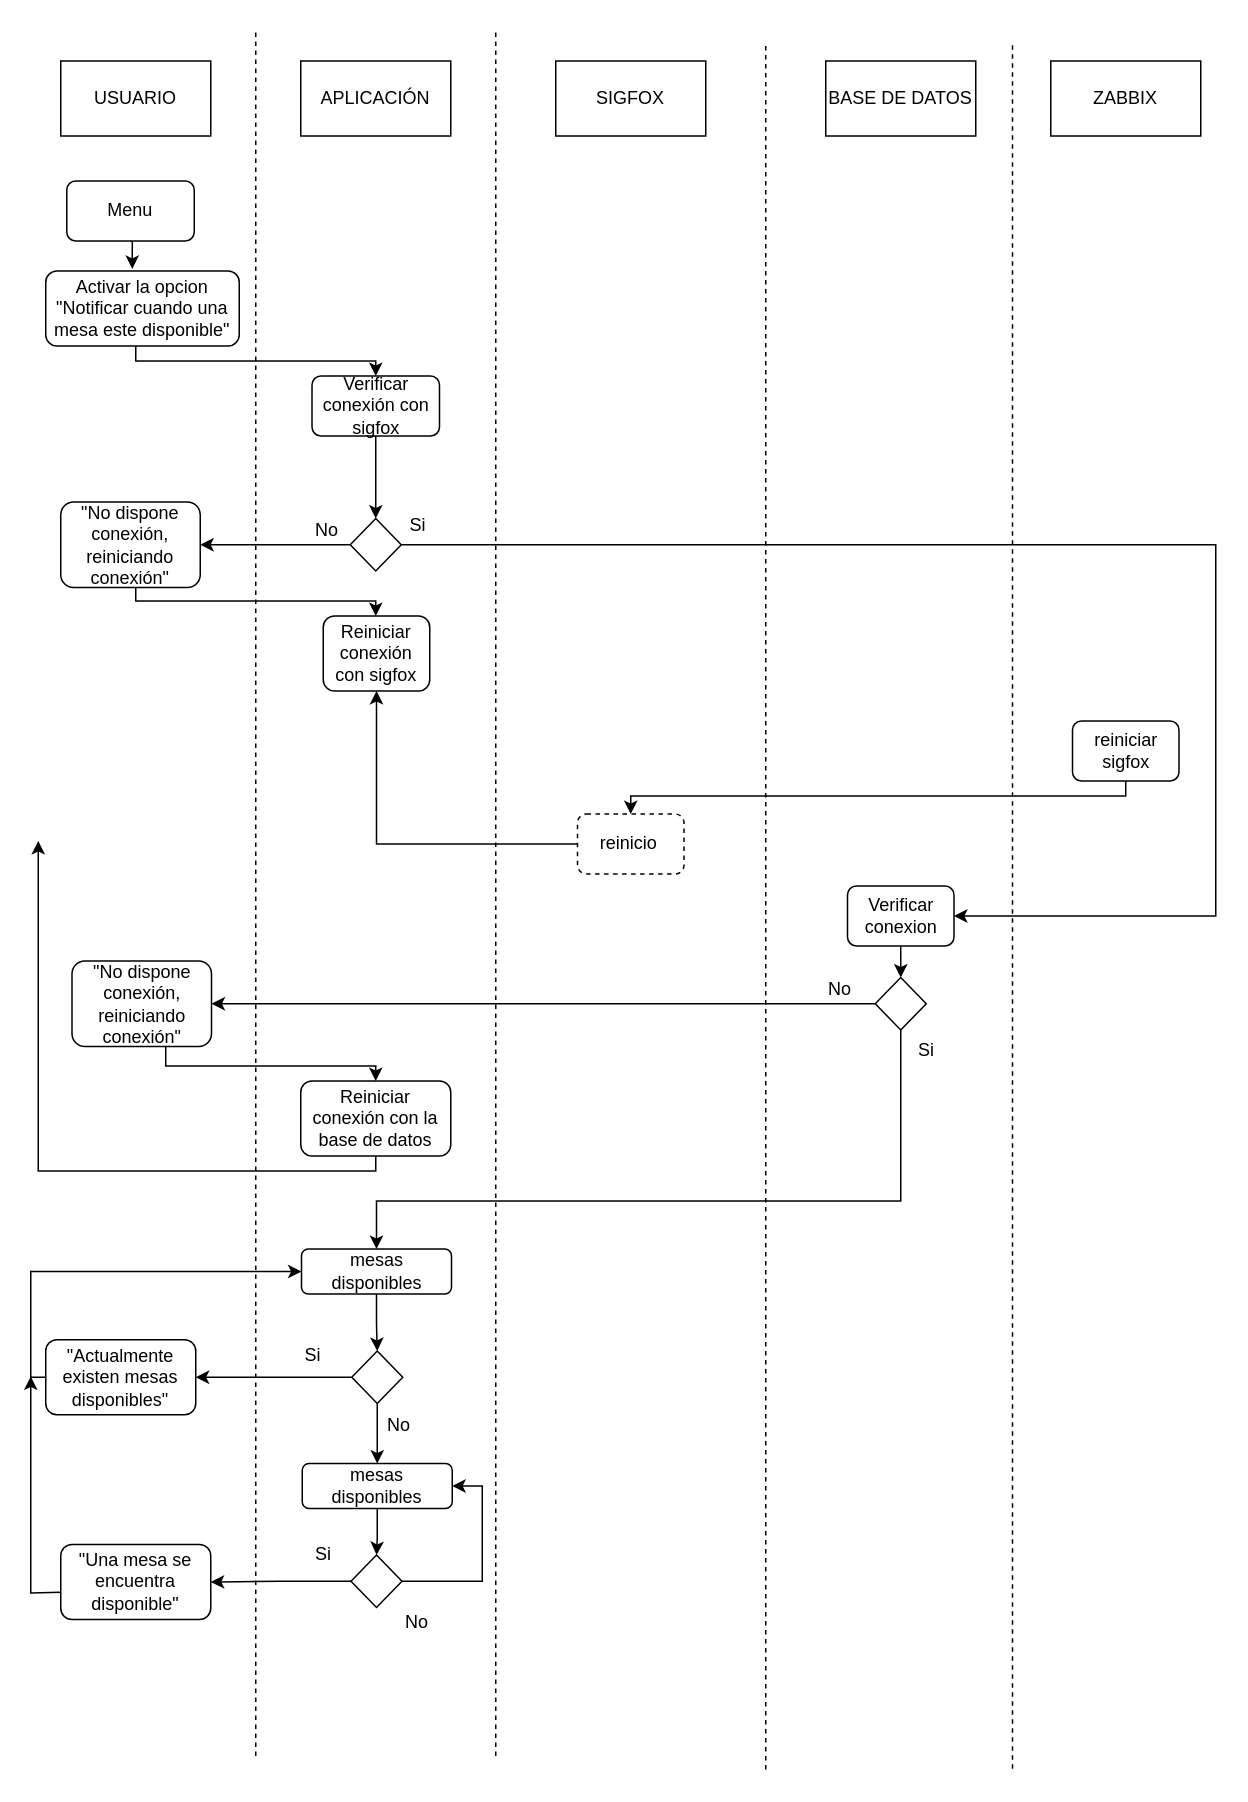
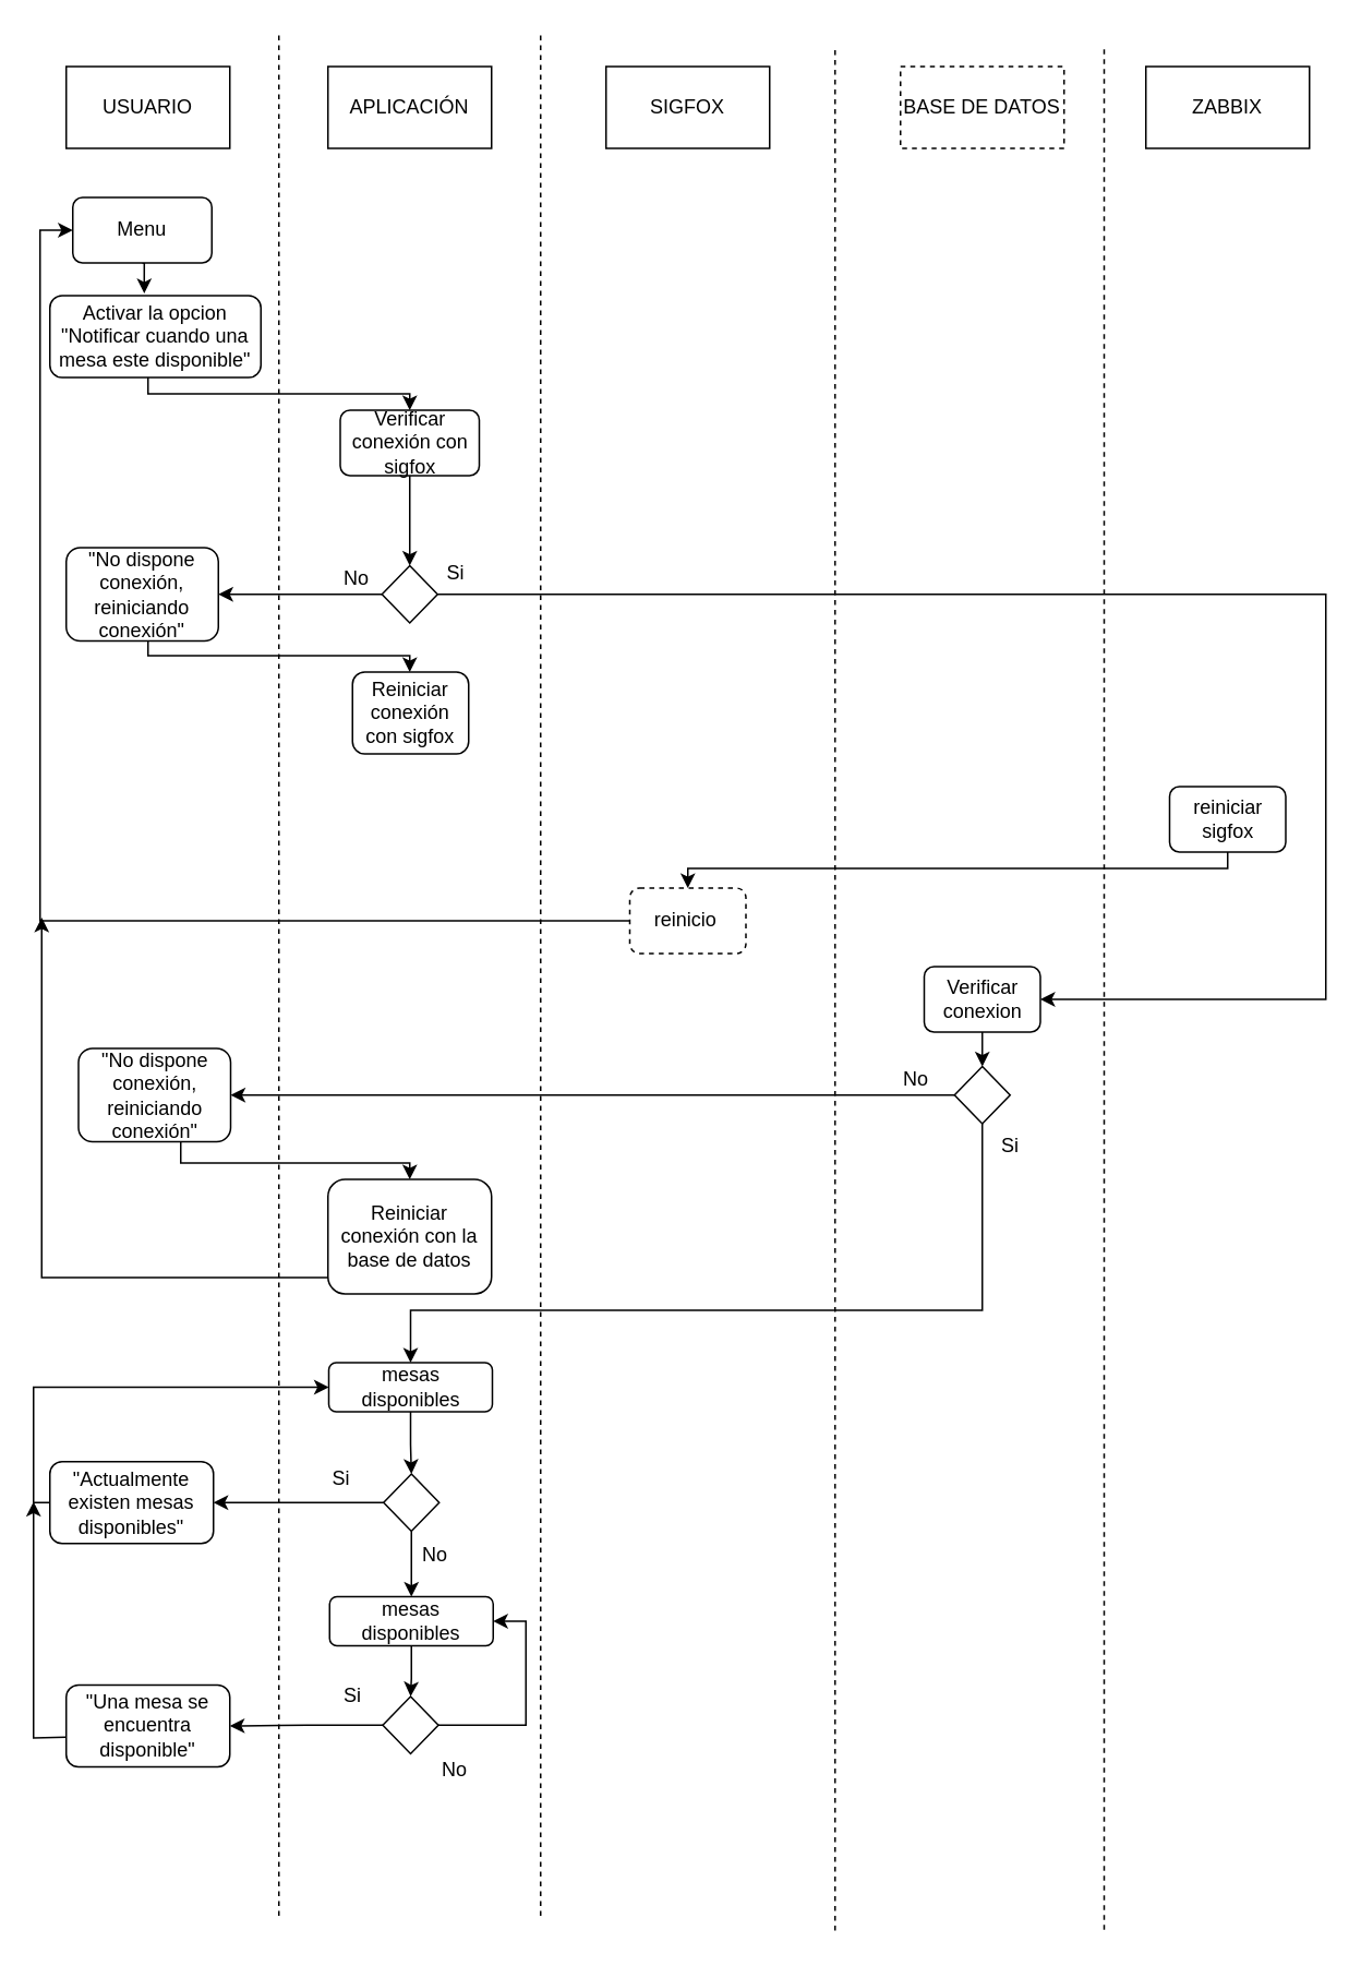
- <mxCell id="6" value="BASE DE DATOS" style="rounded=0;whiteSpace=wrap;html=1;" vertex="1" parent="1"><mxGeometry x="550" y="40" width="100" height="50" as="geometry" /></mxCell>
+ <mxCell id="6" value="BASE DE DATOS" style="rounded=0;whiteSpace=wrap;html=1;dashed=1;" vertex="1" parent="1"><mxGeometry x="550" y="40" width="100" height="50" as="geometry" /></mxCell>
- <mxCell id="24" style="edgeStyle=orthogonalEdgeStyle;rounded=0;orthogonalLoop=1;jettySize=auto;html=1;" edge="1" parent="1" source="25" target="21"><mxGeometry relative="1" as="geometry" /></mxCell>
+ <mxCell id="24" style="edgeStyle=orthogonalEdgeStyle;rounded=0;orthogonalLoop=1;jettySize=auto;html=1;entryX=0;entryY=0.5;entryDx=0;entryDy=0;" edge="1" parent="1" source="25" target="27"><mxGeometry relative="1" as="geometry" /></mxCell>
- <mxCell id="39" value="Reiniciar conexión con la base de datos" style="rounded=1;whiteSpace=wrap;html=1;" vertex="1" parent="1"><mxGeometry x="200" y="720" width="100" height="50" as="geometry" /></mxCell>
+ <mxCell id="39" value="Reiniciar conexión con la base de datos" style="rounded=1;whiteSpace=wrap;html=1;" vertex="1" parent="1"><mxGeometry x="200" y="720" width="100" height="70" as="geometry" /></mxCell>
